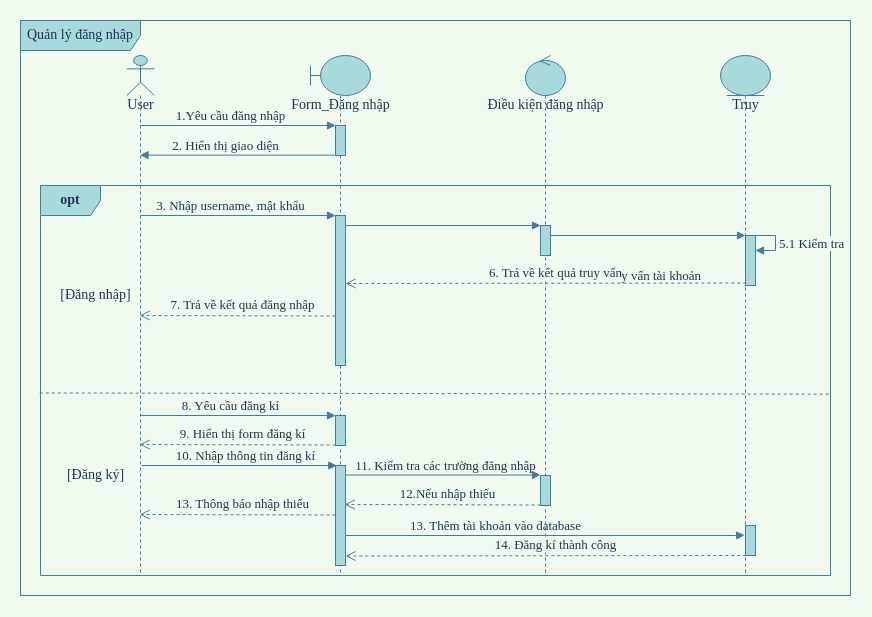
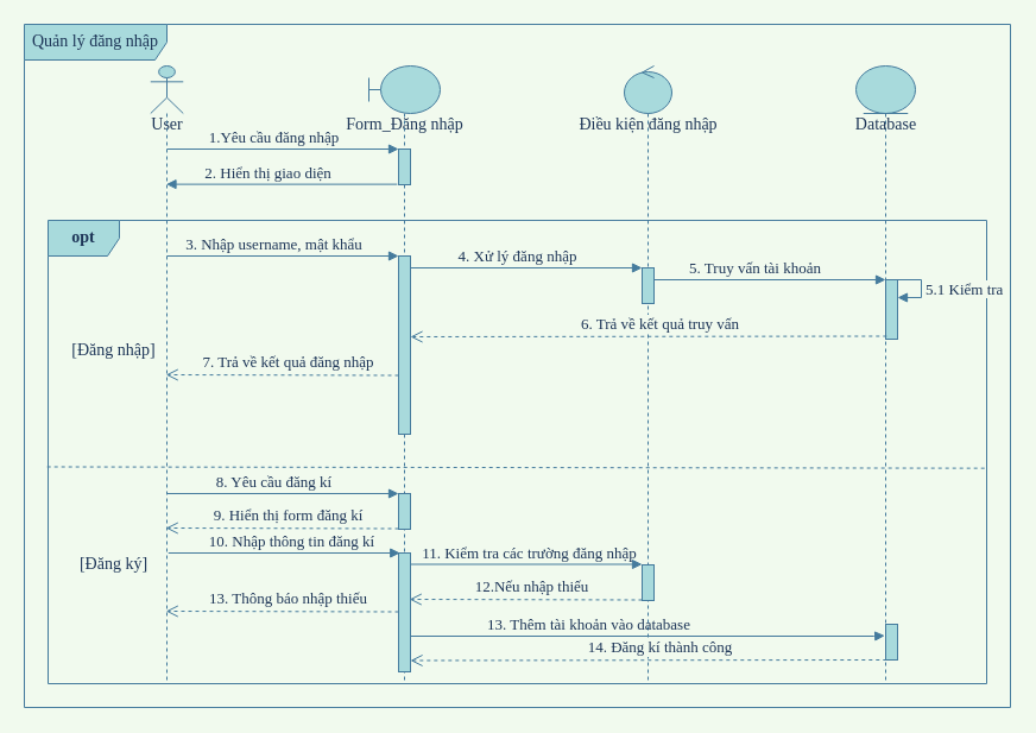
- <mxCell id="10" value="&lt;font style=&quot;font-size: 14px&quot;&gt;Truy&lt;/font&gt;" style="text;html=1;align=center;verticalAlign=middle;resizable=0;points=[];autosize=1;strokeColor=none;fillColor=none;fontFamily=Times New Roman;fontSize=13;fontColor=#1D3557;" parent="9" vertex="1"><mxGeometry x="-10" y="40" width="70" height="20" as="geometry" /></mxCell>
+ <mxCell id="10" value="&lt;font style=&quot;font-size: 14px&quot;&gt;Database&lt;/font&gt;" style="text;html=1;align=center;verticalAlign=middle;resizable=0;points=[];autosize=1;strokeColor=none;fillColor=none;fontFamily=Times New Roman;fontSize=13;fontColor=#1D3557;" parent="9" vertex="1"><mxGeometry x="-10" y="40" width="70" height="20" as="geometry" /></mxCell>
+ <mxCell id="25" value="4. Xử lý đăng nhập" style="text;html=1;align=center;verticalAlign=middle;resizable=0;points=[];autosize=1;strokeColor=none;fillColor=none;fontFamily=Times New Roman;fontSize=13;fontColor=#1D3557;" parent="1" vertex="1"><mxGeometry x="375" y="205" width="120" height="20" as="geometry" /></mxCell>
- <mxCell id="26" value="5. Truy vấn tài khoản" style="text;html=1;align=center;verticalAlign=middle;resizable=0;points=[];autosize=1;strokeColor=none;fillColor=none;fontFamily=Times New Roman;fontSize=13;fontColor=#1D3557;" parent="1" vertex="1"><mxGeometry x="580" y="265" width="130" height="20" as="geometry" /></mxCell>
+ <mxCell id="26" value="5. Truy vấn tài khoản" style="text;html=1;align=center;verticalAlign=middle;resizable=0;points=[];autosize=1;strokeColor=none;fillColor=none;fontFamily=Times New Roman;fontSize=13;fontColor=#1D3557;" parent="1" vertex="1"><mxGeometry x="570" y="215" width="130" height="20" as="geometry" /></mxCell>
